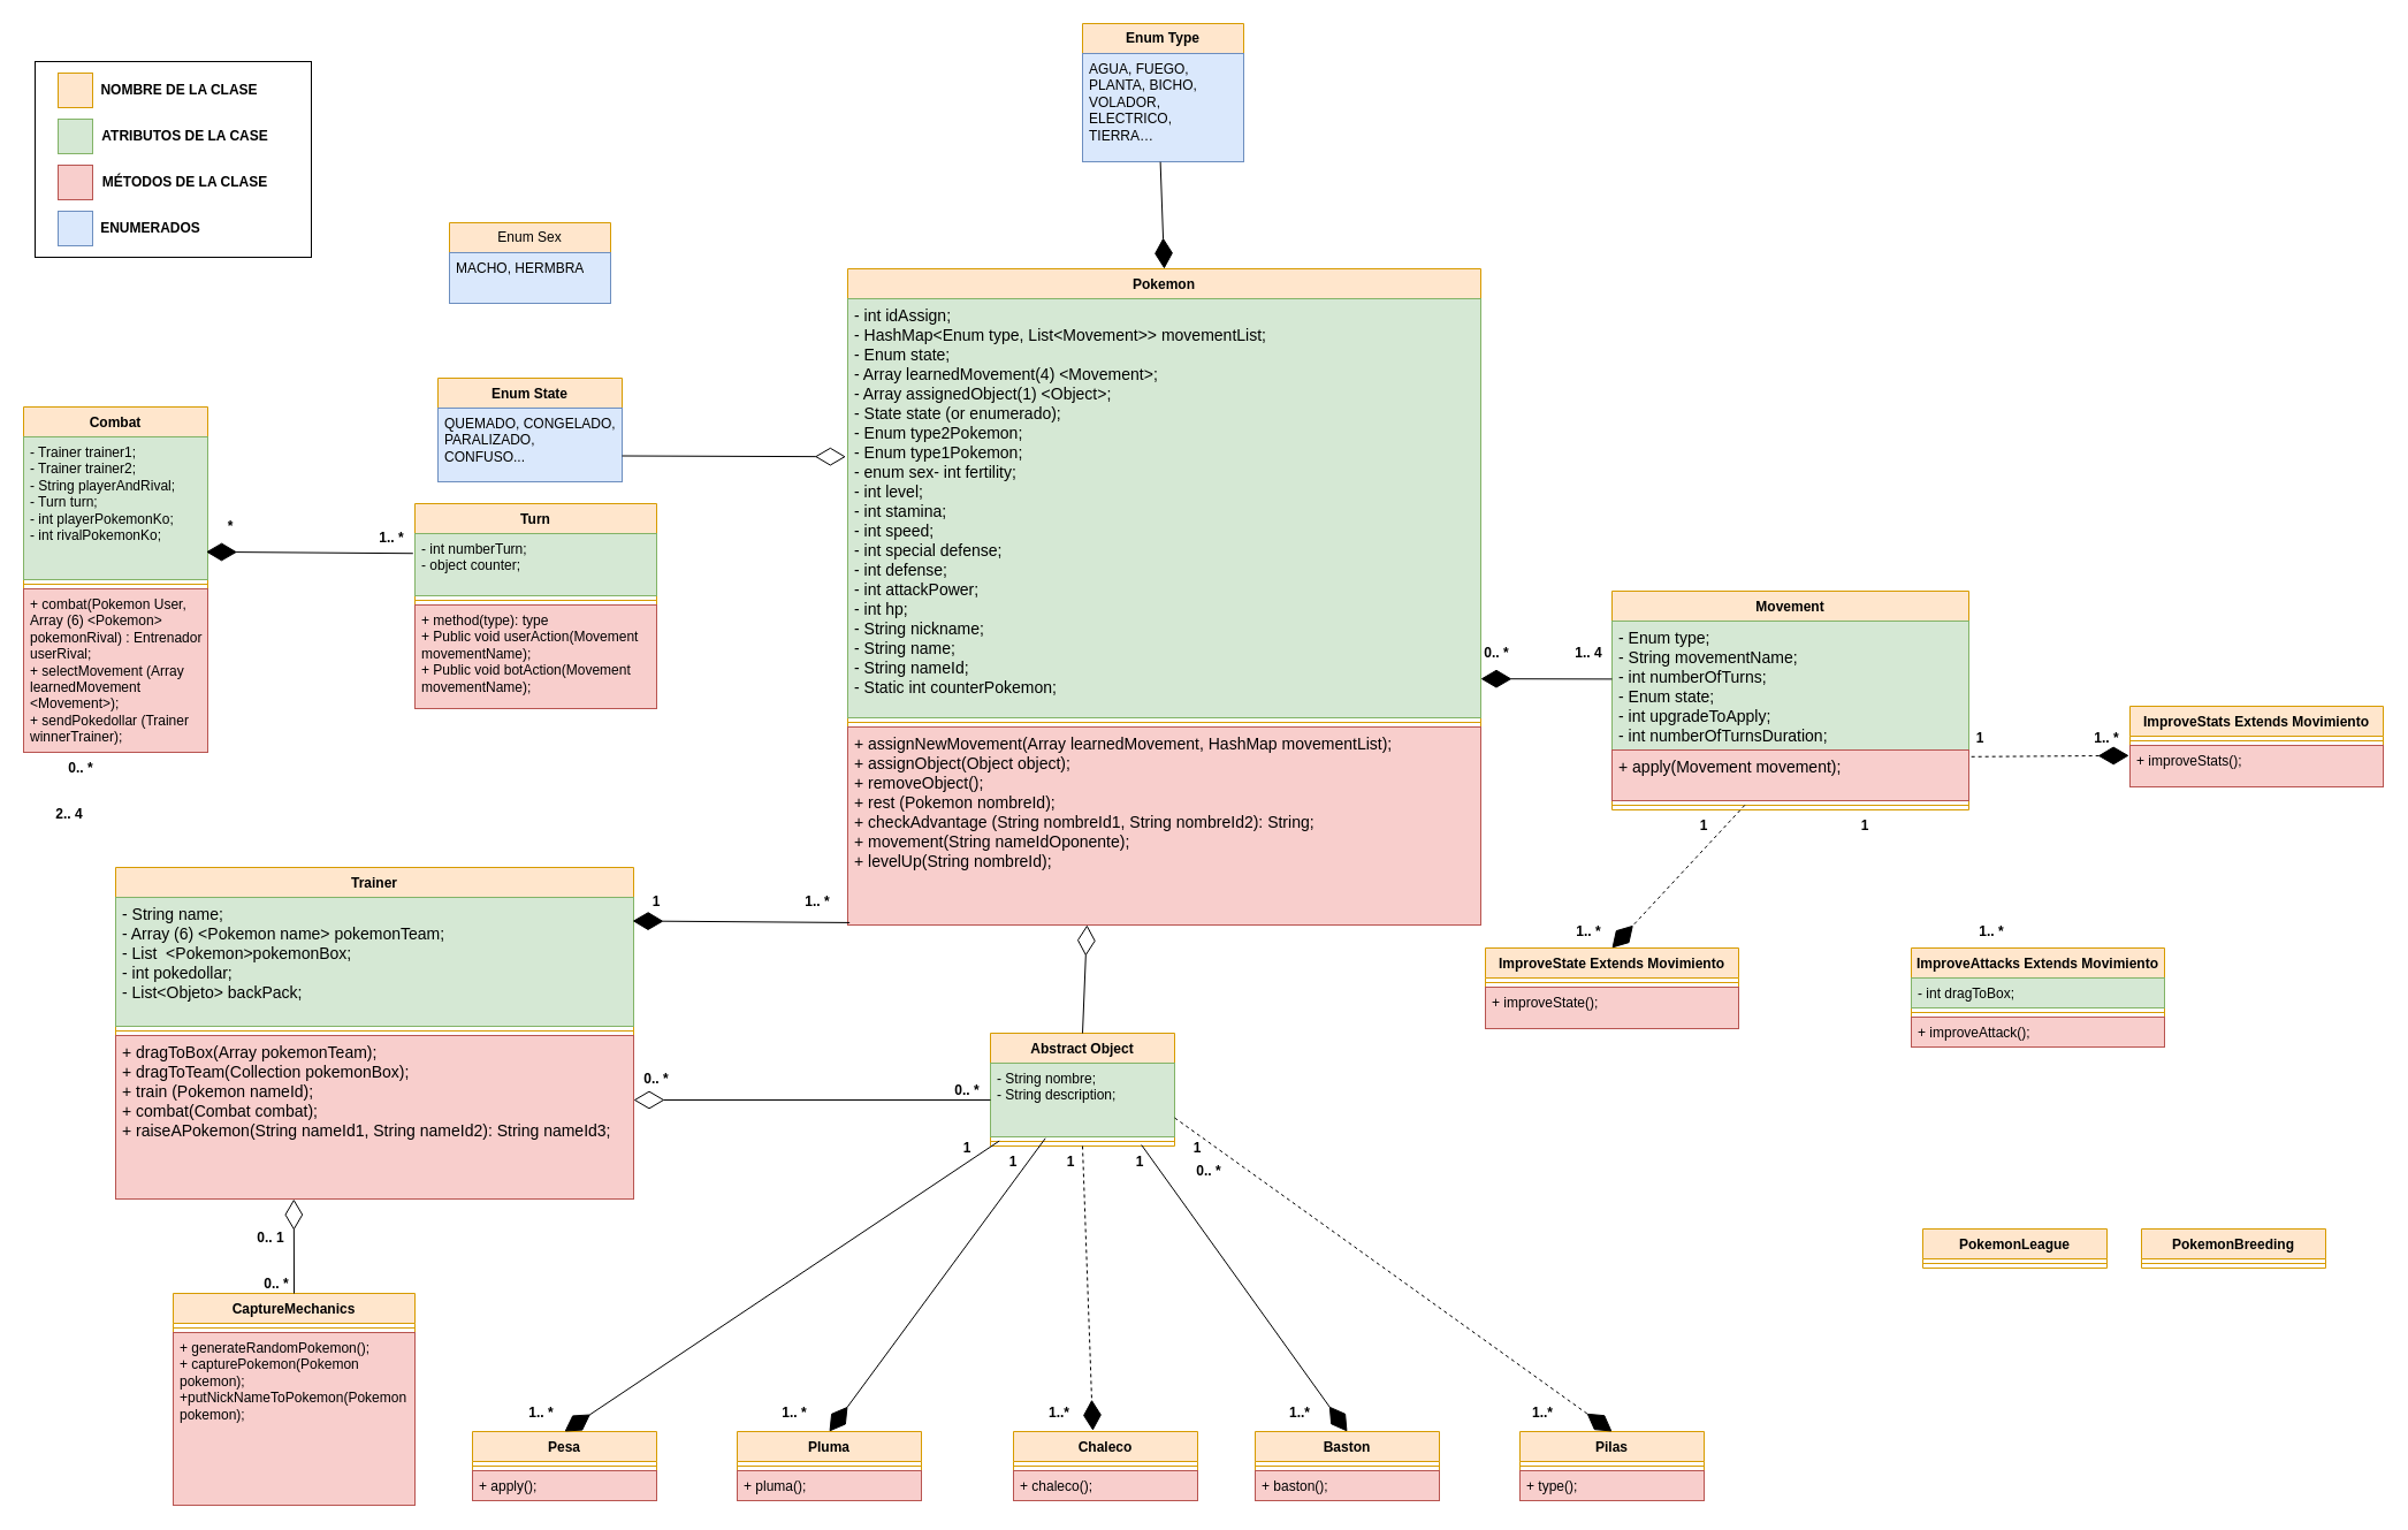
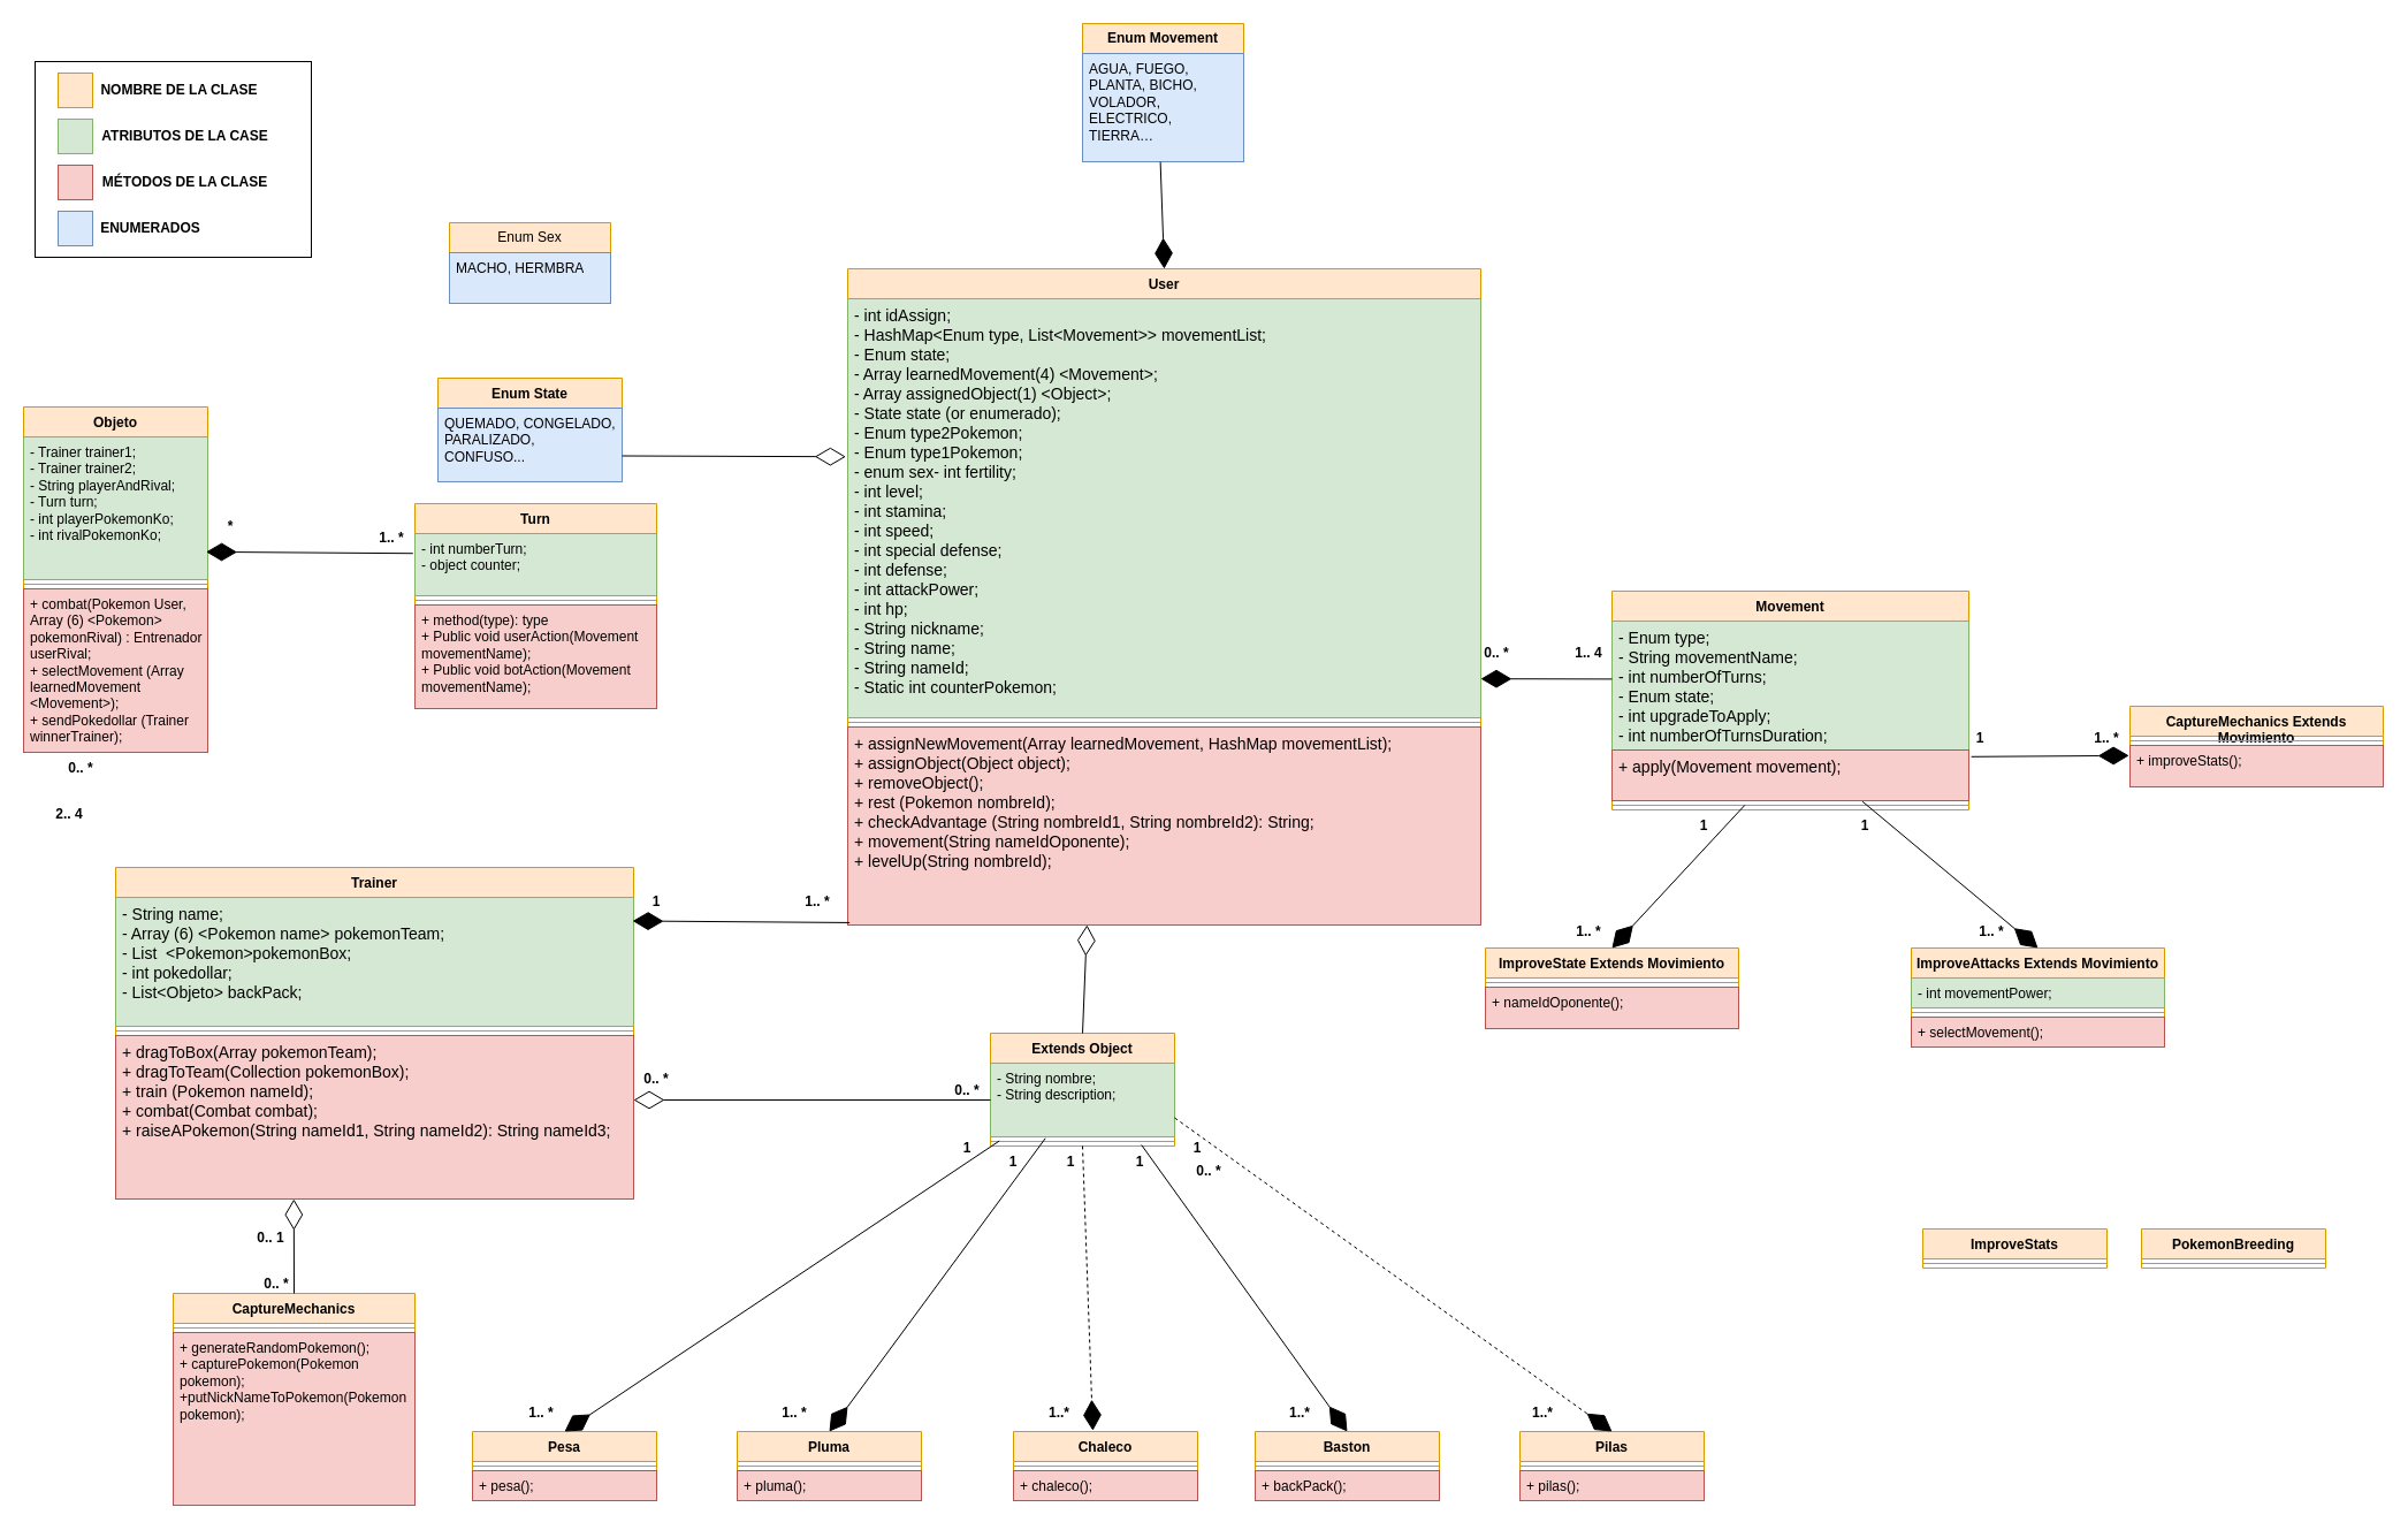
- <mxCell id="20" value="&lt;b&gt;Enum Type&lt;/b&gt;" style="swimlane;fontStyle=0;childLayout=stackLayout;horizontal=1;startSize=26;fillColor=#ffe6cc;horizontalStack=0;resizeParent=1;resizeParentMax=0;resizeLast=0;collapsible=1;marginBottom=0;whiteSpace=wrap;html=1;strokeColor=#d79b00;" vertex="1" parent="1"><mxGeometry x="940" y="20" width="140" height="120" as="geometry"><mxRectangle x="1370" y="920" width="100" height="30" as="alternateBounds" /></mxGeometry></mxCell>
+ <mxCell id="20" value="&lt;b&gt;Enum Movement&lt;/b&gt;" style="swimlane;fontStyle=0;childLayout=stackLayout;horizontal=1;startSize=26;fillColor=#ffe6cc;horizontalStack=0;resizeParent=1;resizeParentMax=0;resizeLast=0;collapsible=1;marginBottom=0;whiteSpace=wrap;html=1;strokeColor=#d79b00;" vertex="1" parent="1"><mxGeometry x="940" y="20" width="140" height="120" as="geometry"><mxRectangle x="1370" y="920" width="100" height="30" as="alternateBounds" /></mxGeometry></mxCell>
- <mxCell id="2" value="Pokemon" style="swimlane;fontStyle=1;align=center;verticalAlign=top;childLayout=stackLayout;horizontal=1;startSize=26;horizontalStack=0;resizeParent=1;resizeParentMax=0;resizeLast=0;collapsible=1;marginBottom=0;fillColor=#ffe6cc;strokeColor=#d79b00;" vertex="1" parent="1"><mxGeometry x="736" y="233" width="550" height="570" as="geometry" /></mxCell>
+ <mxCell id="2" value="User" style="swimlane;fontStyle=1;align=center;verticalAlign=top;childLayout=stackLayout;horizontal=1;startSize=26;horizontalStack=0;resizeParent=1;resizeParentMax=0;resizeLast=0;collapsible=1;marginBottom=0;fillColor=#ffe6cc;strokeColor=#d79b00;" vertex="1" parent="1"><mxGeometry x="736" y="233" width="550" height="570" as="geometry" /></mxCell>
- <mxCell id="29" value="Combat" style="swimlane;fontStyle=1;align=center;verticalAlign=top;childLayout=stackLayout;horizontal=1;startSize=26;horizontalStack=0;resizeParent=1;resizeParentMax=0;resizeLast=0;collapsible=1;marginBottom=0;whiteSpace=wrap;html=1;fillColor=#ffe6cc;strokeColor=#d79b00;" vertex="1" parent="1"><mxGeometry x="20" y="353" width="160" height="300" as="geometry" /></mxCell>
+ <mxCell id="29" value="Objeto" style="swimlane;fontStyle=1;align=center;verticalAlign=top;childLayout=stackLayout;horizontal=1;startSize=26;horizontalStack=0;resizeParent=1;resizeParentMax=0;resizeLast=0;collapsible=1;marginBottom=0;whiteSpace=wrap;html=1;fillColor=#ffe6cc;strokeColor=#d79b00;" vertex="1" parent="1"><mxGeometry x="20" y="353" width="160" height="300" as="geometry" /></mxCell>
- <mxCell id="35" value="ImproveStats Extends Movimiento" style="swimlane;fontStyle=1;align=center;verticalAlign=top;childLayout=stackLayout;horizontal=1;startSize=26;horizontalStack=0;resizeParent=1;resizeParentMax=0;resizeLast=0;collapsible=1;marginBottom=0;whiteSpace=wrap;html=1;fillColor=#ffe6cc;strokeColor=#d79b00;" vertex="1" parent="1"><mxGeometry x="1850" y="613" width="220" height="70" as="geometry" /></mxCell>
+ <mxCell id="35" value="CaptureMechanics Extends Movimiento" style="swimlane;fontStyle=1;align=center;verticalAlign=top;childLayout=stackLayout;horizontal=1;startSize=26;horizontalStack=0;resizeParent=1;resizeParentMax=0;resizeLast=0;collapsible=1;marginBottom=0;whiteSpace=wrap;html=1;fillColor=#ffe6cc;strokeColor=#d79b00;" vertex="1" parent="1"><mxGeometry x="1850" y="613" width="220" height="70" as="geometry" /></mxCell>
- <mxCell id="47" value="" style="endArrow=diamondThin;endFill=1;endSize=24;html=1;rounded=0;entryX=-0.004;entryY=0.246;entryDx=0;entryDy=0;entryPerimeter=0;exitX=1.007;exitY=0.132;exitDx=0;exitDy=0;exitPerimeter=0;dashed=1;" edge="1" parent="1" source="24" target="37"><mxGeometry width="160" relative="1" as="geometry"><mxPoint x="1576" y="573" as="sourcePoint" /><mxPoint x="1736" y="573" as="targetPoint" /></mxGeometry></mxCell>
+ <mxCell id="47" value="" style="endArrow=diamondThin;endFill=1;endSize=24;html=1;rounded=0;entryX=-0.004;entryY=0.246;entryDx=0;entryDy=0;entryPerimeter=0;exitX=1.007;exitY=0.132;exitDx=0;exitDy=0;exitPerimeter=0;" edge="1" parent="1" source="24" target="37"><mxGeometry width="160" relative="1" as="geometry"><mxPoint x="1576" y="573" as="sourcePoint" /><mxPoint x="1736" y="573" as="targetPoint" /></mxGeometry></mxCell>
- <mxCell id="46" value="" style="endArrow=diamondThin;endFill=1;endSize=24;html=1;rounded=0;entryX=0.5;entryY=0;entryDx=0;entryDy=0;exitX=0.372;exitY=1.089;exitDx=0;exitDy=0;exitPerimeter=0;dashed=1;" edge="1" parent="1" source="24" target="26"><mxGeometry width="160" relative="1" as="geometry"><mxPoint x="1576" y="883" as="sourcePoint" /><mxPoint x="1736" y="883" as="targetPoint" /></mxGeometry></mxCell>
+ <mxCell id="46" value="" style="endArrow=diamondThin;endFill=1;endSize=24;html=1;rounded=0;entryX=0.5;entryY=0;entryDx=0;entryDy=0;exitX=0.372;exitY=1.089;exitDx=0;exitDy=0;exitPerimeter=0;" edge="1" parent="1" source="24" target="26"><mxGeometry width="160" relative="1" as="geometry"><mxPoint x="1576" y="883" as="sourcePoint" /><mxPoint x="1736" y="883" as="targetPoint" /></mxGeometry></mxCell>
+ <mxCell id="45" value="" style="endArrow=diamondThin;endFill=1;endSize=24;html=1;rounded=0;entryX=0.5;entryY=0;entryDx=0;entryDy=0;exitX=0.702;exitY=1.017;exitDx=0;exitDy=0;exitPerimeter=0;" edge="1" parent="1" source="24" target="38"><mxGeometry width="160" relative="1" as="geometry"><mxPoint x="1576" y="883" as="sourcePoint" /><mxPoint x="1736" y="883" as="targetPoint" /></mxGeometry></mxCell>
- <mxCell id="39" value="- int dragToBox;" style="text;strokeColor=#82b366;fillColor=#d5e8d4;align=left;verticalAlign=top;spacingLeft=4;spacingRight=4;overflow=hidden;rotatable=0;points=[[0,0.5],[1,0.5]];portConstraint=eastwest;whiteSpace=wrap;html=1;" vertex="1" parent="38"><mxGeometry y="26" width="220" height="26" as="geometry" /></mxCell>
+ <mxCell id="39" value="- int movementPower;" style="text;strokeColor=#82b366;fillColor=#d5e8d4;align=left;verticalAlign=top;spacingLeft=4;spacingRight=4;overflow=hidden;rotatable=0;points=[[0,0.5],[1,0.5]];portConstraint=eastwest;whiteSpace=wrap;html=1;" vertex="1" parent="38"><mxGeometry y="26" width="220" height="26" as="geometry" /></mxCell>
- <mxCell id="28" value="+ improveState();" style="text;strokeColor=#b85450;fillColor=#f8cecc;align=left;verticalAlign=top;spacingLeft=4;spacingRight=4;overflow=hidden;rotatable=0;points=[[0,0.5],[1,0.5]];portConstraint=eastwest;whiteSpace=wrap;html=1;" vertex="1" parent="26"><mxGeometry y="34" width="220" height="36" as="geometry" /></mxCell>
+ <mxCell id="28" value="+ nameIdOponente();" style="text;strokeColor=#b85450;fillColor=#f8cecc;align=left;verticalAlign=top;spacingLeft=4;spacingRight=4;overflow=hidden;rotatable=0;points=[[0,0.5],[1,0.5]];portConstraint=eastwest;whiteSpace=wrap;html=1;" vertex="1" parent="26"><mxGeometry y="34" width="220" height="36" as="geometry" /></mxCell>
- <mxCell id="41" value="+ improveAttack();" style="text;strokeColor=#b85450;fillColor=#f8cecc;align=left;verticalAlign=top;spacingLeft=4;spacingRight=4;overflow=hidden;rotatable=0;points=[[0,0.5],[1,0.5]];portConstraint=eastwest;whiteSpace=wrap;html=1;" vertex="1" parent="38"><mxGeometry y="60" width="220" height="26" as="geometry" /></mxCell>
+ <mxCell id="41" value="+ selectMovement();" style="text;strokeColor=#b85450;fillColor=#f8cecc;align=left;verticalAlign=top;spacingLeft=4;spacingRight=4;overflow=hidden;rotatable=0;points=[[0,0.5],[1,0.5]];portConstraint=eastwest;whiteSpace=wrap;html=1;" vertex="1" parent="38"><mxGeometry y="60" width="220" height="26" as="geometry" /></mxCell>
- <mxCell id="10" value="Abstract Object" style="swimlane;fontStyle=1;align=center;verticalAlign=top;childLayout=stackLayout;horizontal=1;startSize=26;horizontalStack=0;resizeParent=1;resizeParentMax=0;resizeLast=0;collapsible=1;marginBottom=0;whiteSpace=wrap;html=1;fillColor=#ffe6cc;strokeColor=#d79b00;" vertex="1" parent="1"><mxGeometry x="860" y="897" width="160" height="98" as="geometry" /></mxCell>
+ <mxCell id="10" value="Extends Object" style="swimlane;fontStyle=1;align=center;verticalAlign=top;childLayout=stackLayout;horizontal=1;startSize=26;horizontalStack=0;resizeParent=1;resizeParentMax=0;resizeLast=0;collapsible=1;marginBottom=0;whiteSpace=wrap;html=1;fillColor=#ffe6cc;strokeColor=#d79b00;" vertex="1" parent="1"><mxGeometry x="860" y="897" width="160" height="98" as="geometry" /></mxCell>
- <mxCell id="73" value="PokemonLeague" style="swimlane;fontStyle=1;align=center;verticalAlign=top;childLayout=stackLayout;horizontal=1;startSize=26;horizontalStack=0;resizeParent=1;resizeParentMax=0;resizeLast=0;collapsible=1;marginBottom=0;fillColor=#ffe6cc;strokeColor=#d79b00;" vertex="1" parent="1"><mxGeometry x="1670" y="1067" width="160" height="34" as="geometry" /></mxCell>
+ <mxCell id="73" value="ImproveStats" style="swimlane;fontStyle=1;align=center;verticalAlign=top;childLayout=stackLayout;horizontal=1;startSize=26;horizontalStack=0;resizeParent=1;resizeParentMax=0;resizeLast=0;collapsible=1;marginBottom=0;fillColor=#ffe6cc;strokeColor=#d79b00;" vertex="1" parent="1"><mxGeometry x="1670" y="1067" width="160" height="34" as="geometry" /></mxCell>
- <mxCell id="55" value="+ apply();" style="text;strokeColor=#b85450;fillColor=#f8cecc;align=left;verticalAlign=top;spacingLeft=4;spacingRight=4;overflow=hidden;rotatable=0;points=[[0,0.5],[1,0.5]];portConstraint=eastwest;whiteSpace=wrap;html=1;" vertex="1" parent="53"><mxGeometry y="34" width="160" height="26" as="geometry" /></mxCell>
+ <mxCell id="55" value="+ pesa();" style="text;strokeColor=#b85450;fillColor=#f8cecc;align=left;verticalAlign=top;spacingLeft=4;spacingRight=4;overflow=hidden;rotatable=0;points=[[0,0.5],[1,0.5]];portConstraint=eastwest;whiteSpace=wrap;html=1;" vertex="1" parent="53"><mxGeometry y="34" width="160" height="26" as="geometry" /></mxCell>
- <mxCell id="64" value="+ baston();" style="text;strokeColor=#b85450;fillColor=#f8cecc;align=left;verticalAlign=top;spacingLeft=4;spacingRight=4;overflow=hidden;rotatable=0;points=[[0,0.5],[1,0.5]];portConstraint=eastwest;whiteSpace=wrap;html=1;" vertex="1" parent="62"><mxGeometry y="34" width="160" height="26" as="geometry" /></mxCell>
+ <mxCell id="64" value="+ backPack();" style="text;strokeColor=#b85450;fillColor=#f8cecc;align=left;verticalAlign=top;spacingLeft=4;spacingRight=4;overflow=hidden;rotatable=0;points=[[0,0.5],[1,0.5]];portConstraint=eastwest;whiteSpace=wrap;html=1;" vertex="1" parent="62"><mxGeometry y="34" width="160" height="26" as="geometry" /></mxCell>
- <mxCell id="67" value="+ type();" style="text;strokeColor=#b85450;fillColor=#f8cecc;align=left;verticalAlign=top;spacingLeft=4;spacingRight=4;overflow=hidden;rotatable=0;points=[[0,0.5],[1,0.5]];portConstraint=eastwest;whiteSpace=wrap;html=1;" vertex="1" parent="65"><mxGeometry y="34" width="160" height="26" as="geometry" /></mxCell>
+ <mxCell id="67" value="+ pilas();" style="text;strokeColor=#b85450;fillColor=#f8cecc;align=left;verticalAlign=top;spacingLeft=4;spacingRight=4;overflow=hidden;rotatable=0;points=[[0,0.5],[1,0.5]];portConstraint=eastwest;whiteSpace=wrap;html=1;" vertex="1" parent="65"><mxGeometry y="34" width="160" height="26" as="geometry" /></mxCell>
